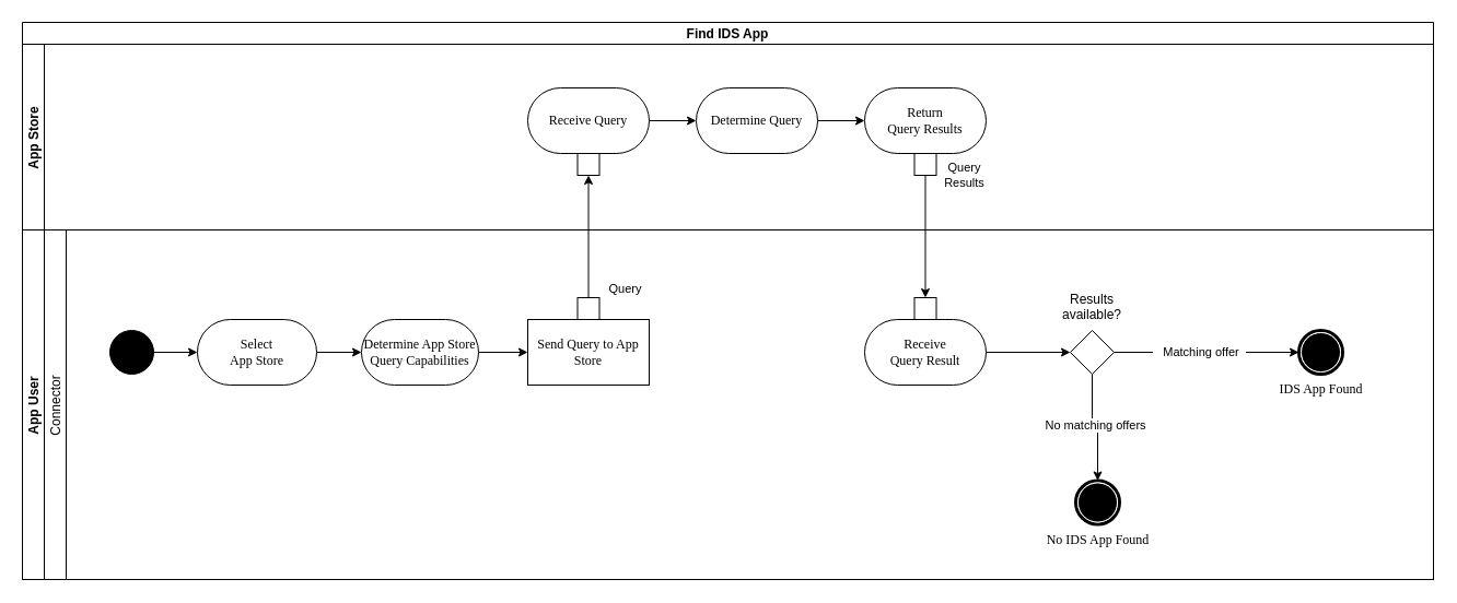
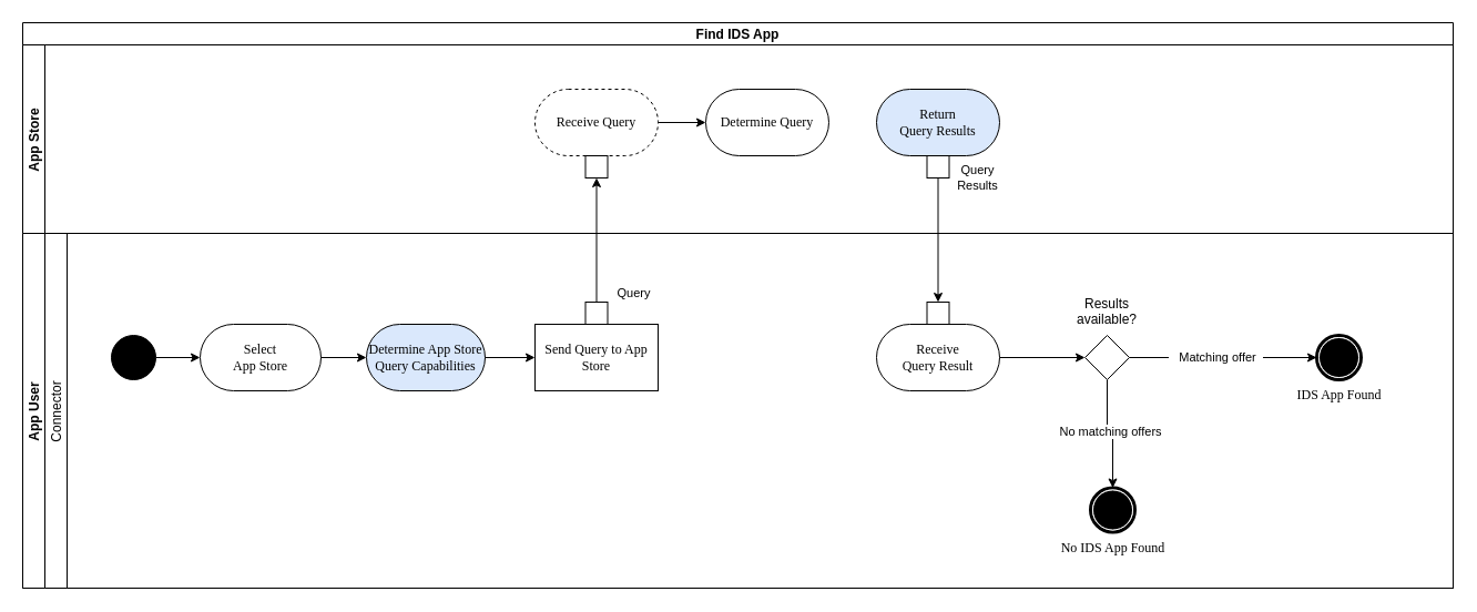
- <mxCell id="4" value="Receive Query" style="rounded=1;whiteSpace=wrap;html=1;shadow=0;comic=0;labelBackgroundColor=none;strokeWidth=1;fontFamily=Verdana;fontSize=12;align=center;arcSize=50;" vertex="1" parent="3"><mxGeometry x="462" y="40" width="111" height="60" as="geometry" /></mxCell>
+ <mxCell id="4" value="Receive Query" style="rounded=1;whiteSpace=wrap;html=1;shadow=0;comic=0;labelBackgroundColor=none;strokeWidth=1;fontFamily=Verdana;fontSize=12;align=center;arcSize=50;dashed=1;" vertex="1" parent="3"><mxGeometry x="462" y="40" width="111" height="60" as="geometry" /></mxCell>
- <mxCell id="8" style="edgeStyle=orthogonalEdgeStyle;rounded=0;orthogonalLoop=1;jettySize=auto;html=1;" edge="1" parent="3" source="5" target="7"><mxGeometry relative="1" as="geometry" /></mxCell>
- <mxCell id="7" value="Return&lt;br&gt;Query Results" style="rounded=1;whiteSpace=wrap;html=1;shadow=0;comic=0;labelBackgroundColor=none;strokeWidth=1;fontFamily=Verdana;fontSize=12;align=center;arcSize=50;" vertex="1" parent="3"><mxGeometry x="770" y="40" width="111" height="60" as="geometry" /></mxCell>
+ <mxCell id="7" value="Return&lt;br&gt;Query Results" style="rounded=1;whiteSpace=wrap;html=1;shadow=0;comic=0;labelBackgroundColor=none;strokeWidth=1;fontFamily=Verdana;fontSize=12;align=center;arcSize=50;fillColor=#dae8fc;" vertex="1" parent="3"><mxGeometry x="770" y="40" width="111" height="60" as="geometry" /></mxCell>
- <mxCell id="16" value="Determine App Store Query Capabilities" style="rounded=1;whiteSpace=wrap;html=1;shadow=0;comic=0;labelBackgroundColor=none;strokeWidth=1;fontFamily=Verdana;fontSize=12;align=center;arcSize=50;" vertex="1" parent="12"><mxGeometry x="290" y="82" width="107" height="60" as="geometry" /></mxCell>
+ <mxCell id="16" value="Determine App Store Query Capabilities" style="rounded=1;whiteSpace=wrap;html=1;shadow=0;comic=0;labelBackgroundColor=none;strokeWidth=1;fontFamily=Verdana;fontSize=12;align=center;arcSize=50;fillColor=#dae8fc;" vertex="1" parent="12"><mxGeometry x="290" y="82" width="107" height="60" as="geometry" /></mxCell>
